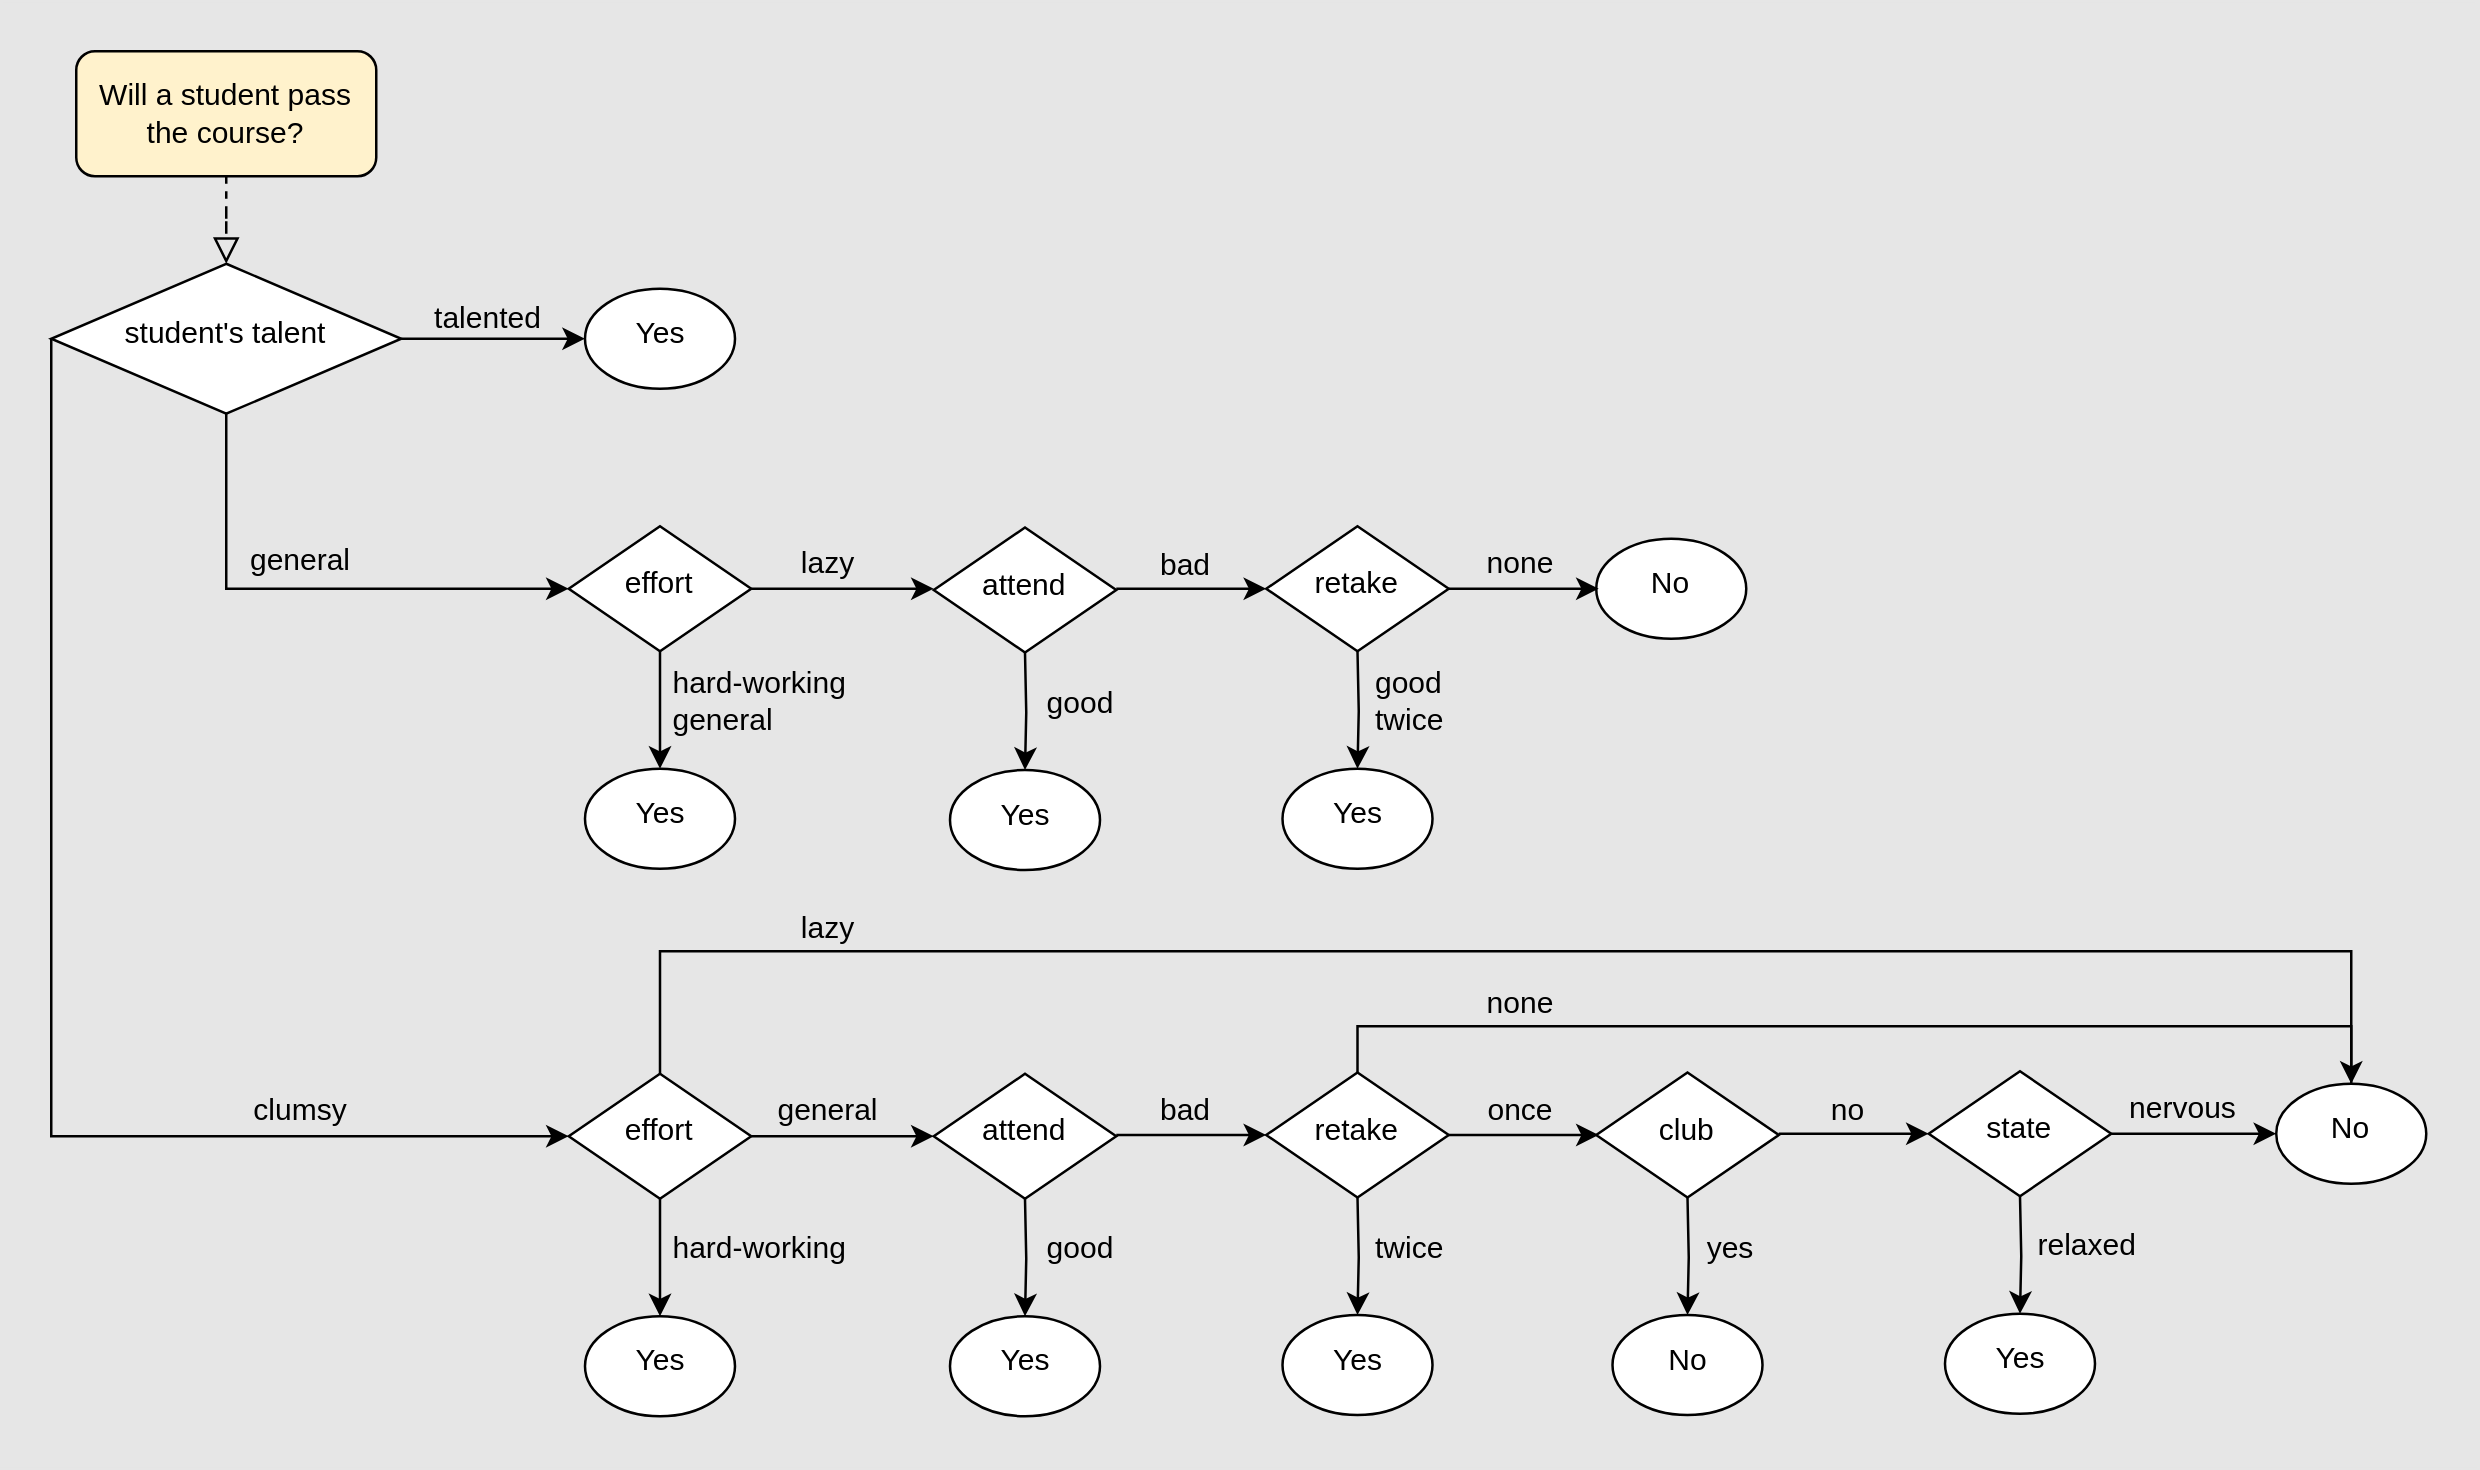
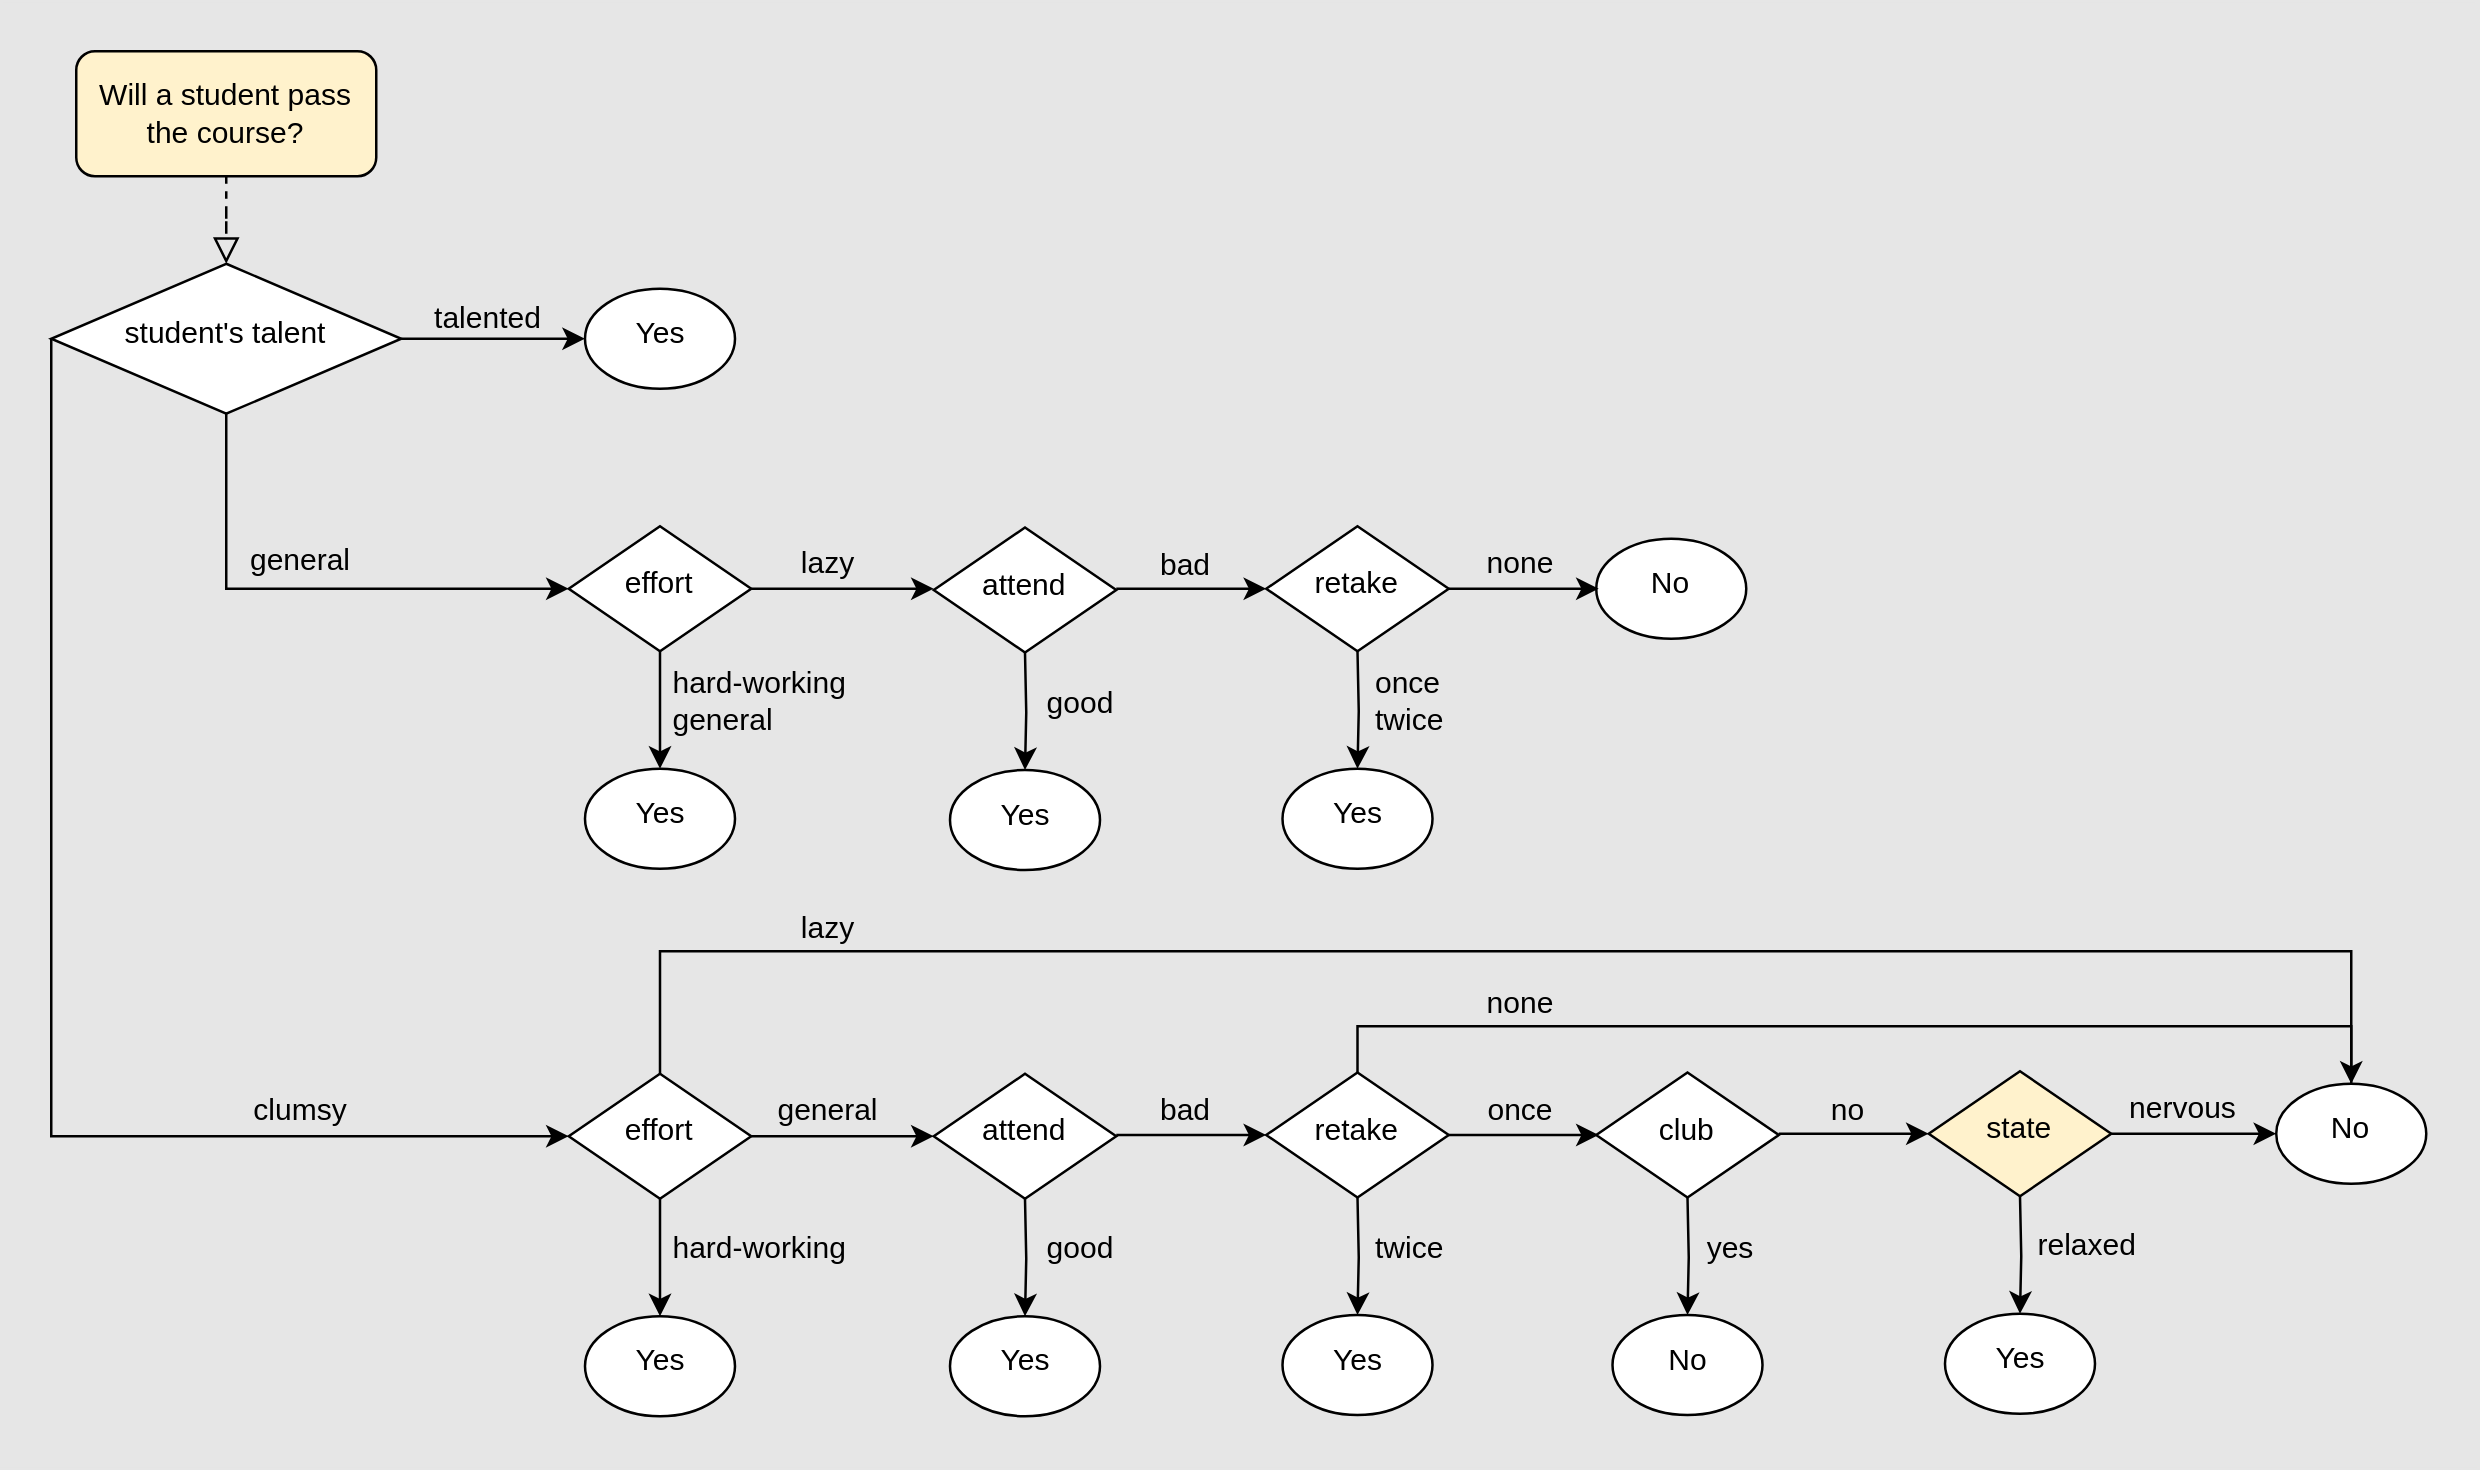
- <mxCell id="38" value="&lt;div&gt;good&lt;/div&gt;&lt;div&gt;twice&lt;/div&gt;" style="text;html=1;strokeColor=none;fillColor=none;align=left;verticalAlign=middle;whiteSpace=wrap;rounded=0;" vertex="1" parent="1"><mxGeometry x="548" y="265" width="80" height="30" as="geometry" /></mxCell>
+ <mxCell id="38" value="&lt;div&gt;once&lt;/div&gt;&lt;div&gt;twice&lt;/div&gt;" style="text;html=1;strokeColor=none;fillColor=none;align=left;verticalAlign=middle;whiteSpace=wrap;rounded=0;" vertex="1" parent="1"><mxGeometry x="548" y="265" width="80" height="30" as="geometry" /></mxCell>
- <mxCell id="61" value="state" style="rhombus;whiteSpace=wrap;html=1;shadow=0;fontFamily=Helvetica;fontSize=12;align=center;strokeWidth=1;spacing=6;spacingTop=-4;" vertex="1" parent="1"><mxGeometry x="771" y="428" width="73" height="50" as="geometry" /></mxCell>
+ <mxCell id="61" value="state" style="rhombus;whiteSpace=wrap;html=1;shadow=0;fontFamily=Helvetica;fontSize=12;align=center;strokeWidth=1;spacing=6;spacingTop=-4;fillColor=#fff2cc;" vertex="1" parent="1"><mxGeometry x="771" y="428" width="73" height="50" as="geometry" /></mxCell>
